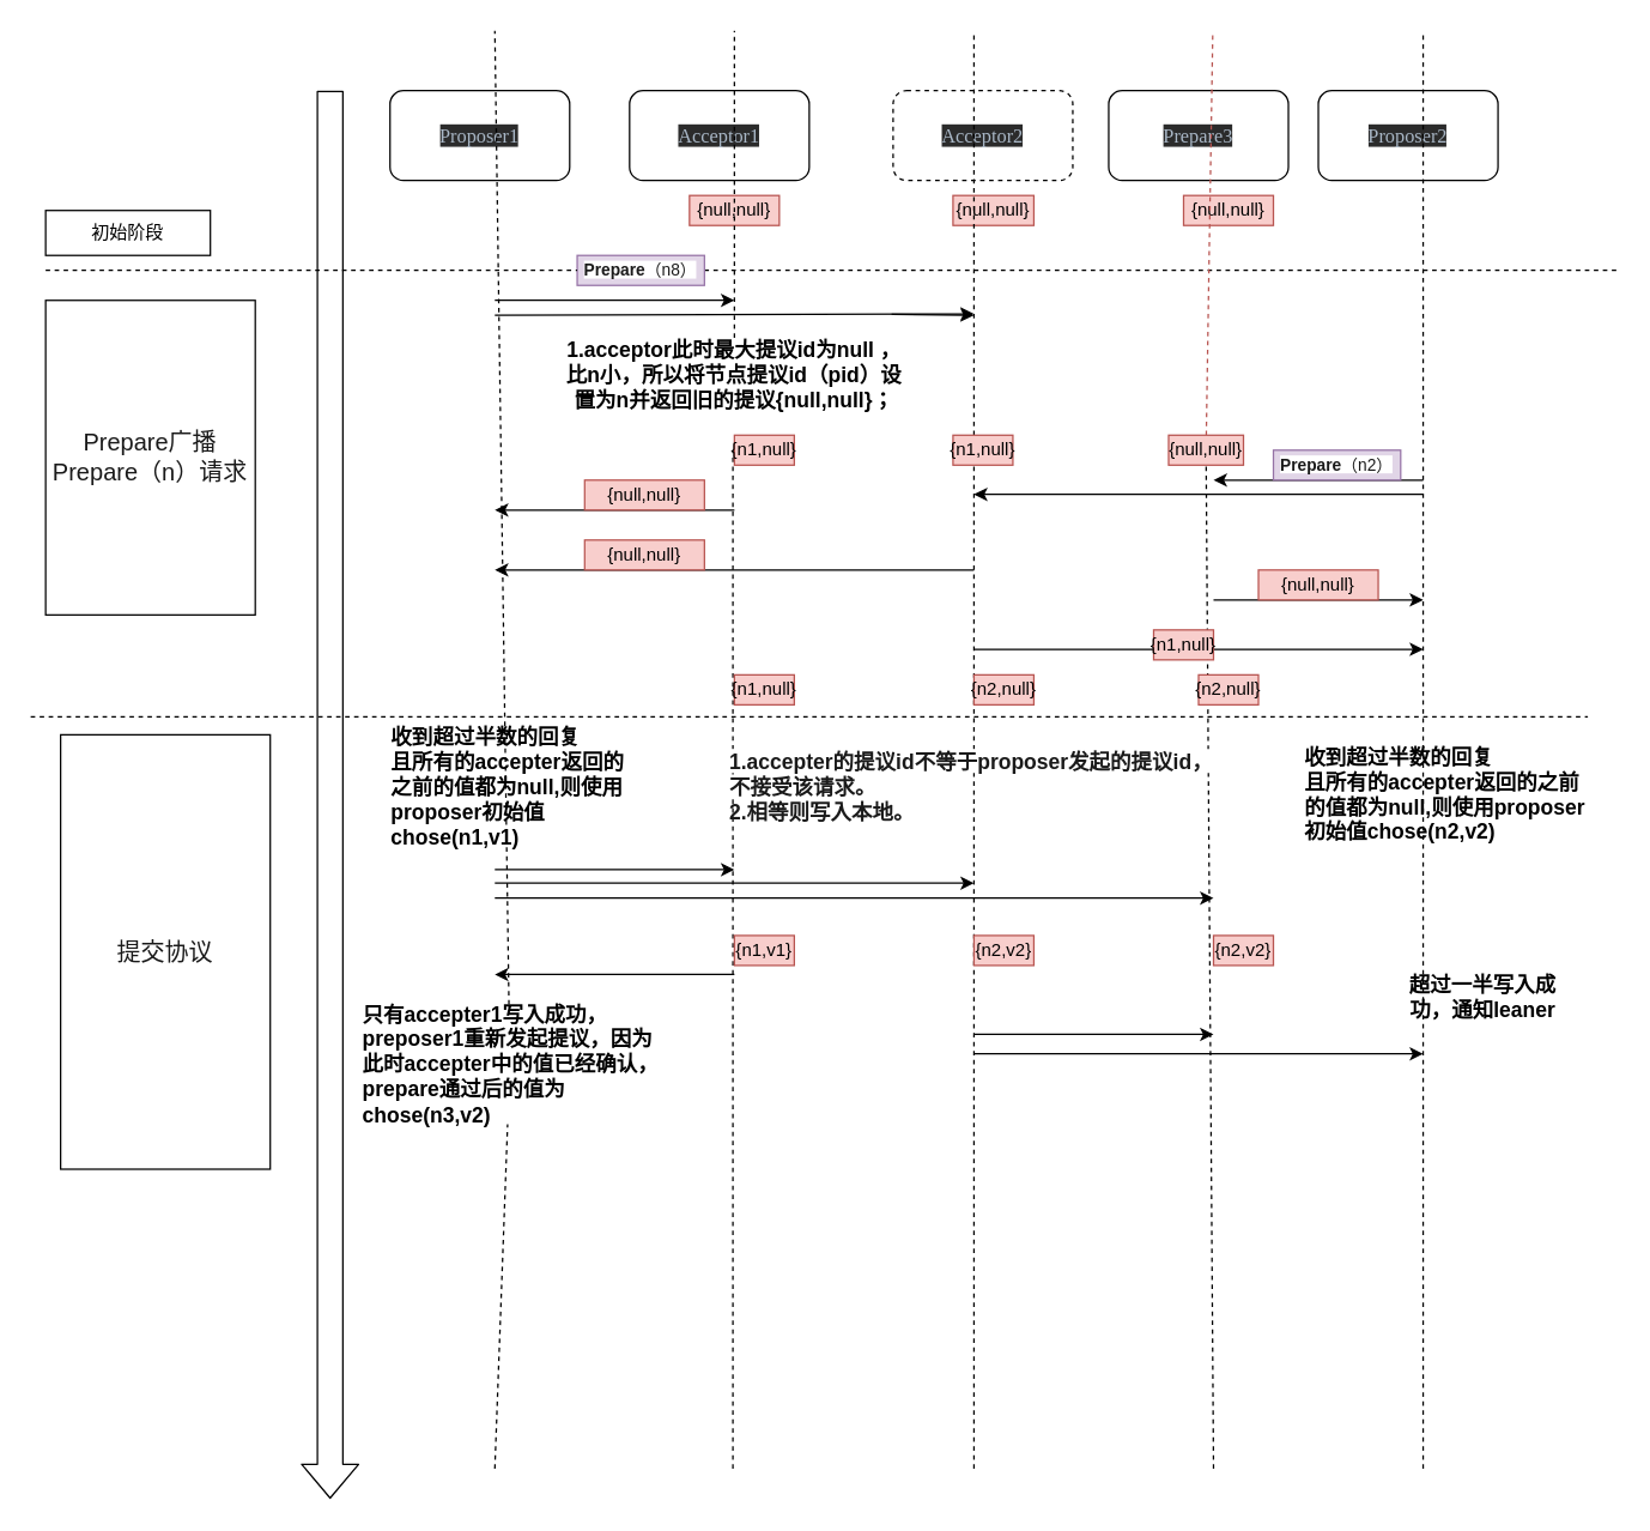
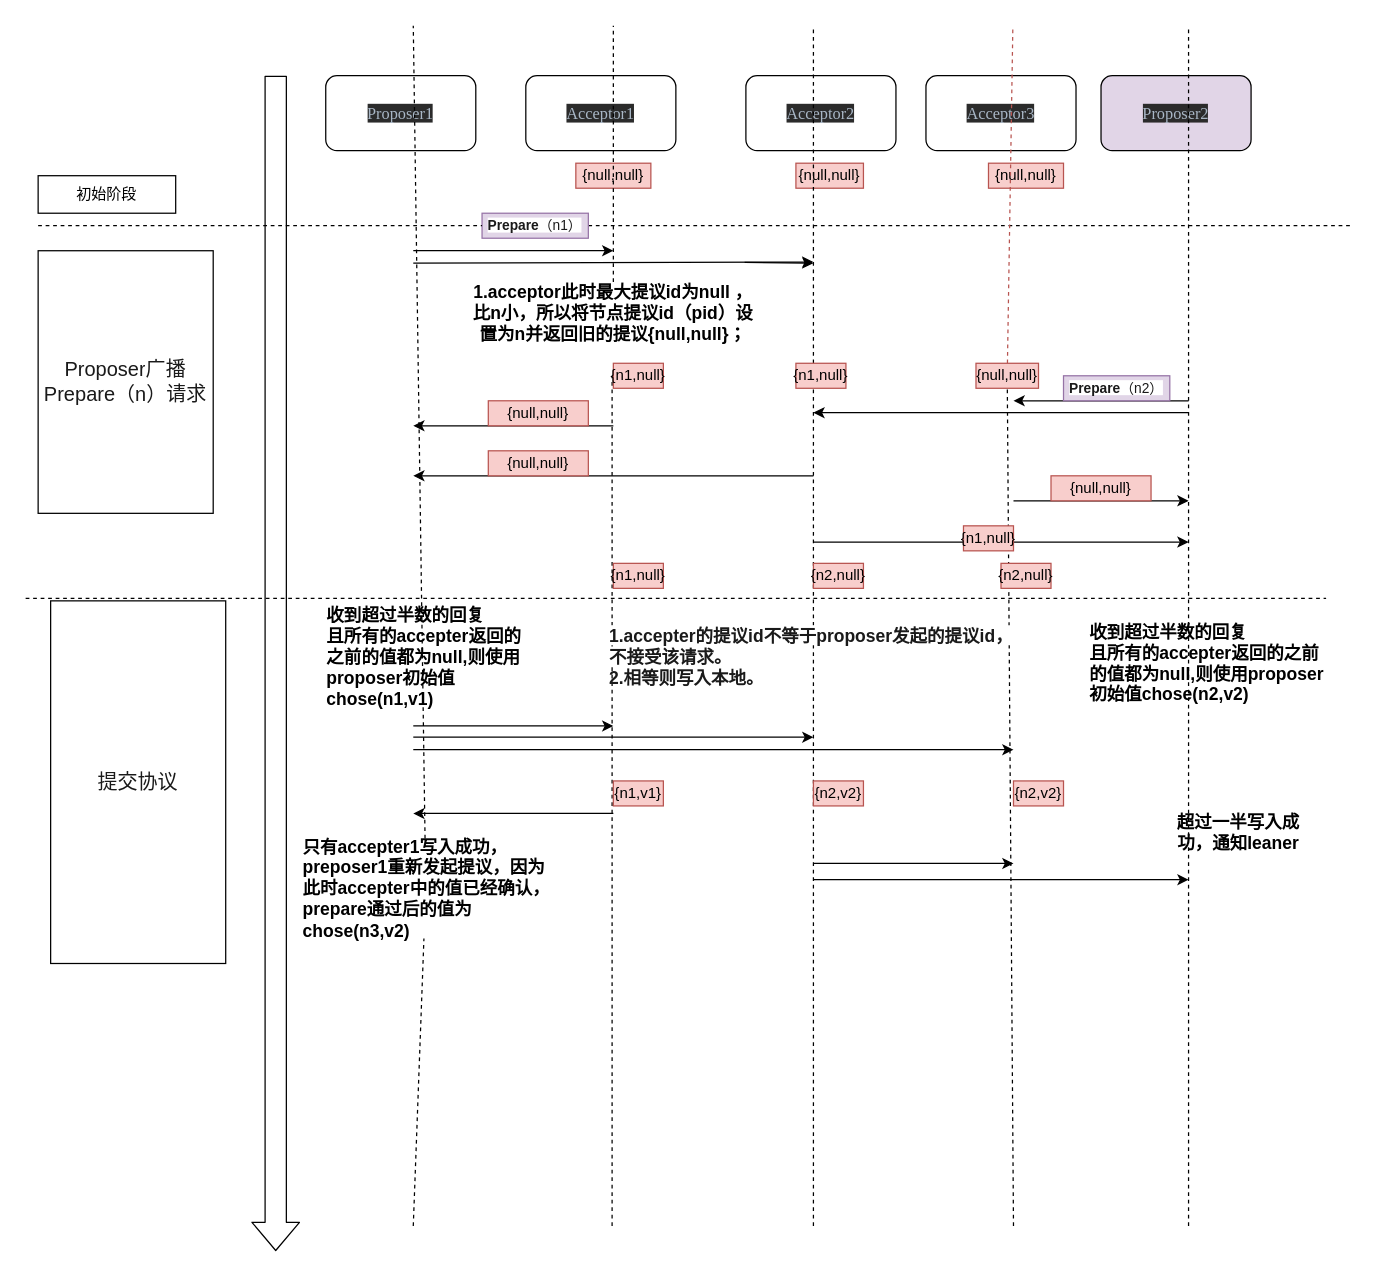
- <mxCell id="4" value="&lt;pre style=&quot;background-color: #2b2b2b ; color: #a9b7c6 ; font-family: &amp;#34;consolas&amp;#34; ; font-size: 9.8pt&quot;&gt;&lt;pre style=&quot;font-family: &amp;#34;consolas&amp;#34; ; font-size: 9.8pt&quot;&gt;Acceptor2&lt;/pre&gt;&lt;/pre&gt;" style="rounded=1;whiteSpace=wrap;html=1;dashed=1;" vertex="1" parent="1"><mxGeometry x="596" y="60" width="120" height="60" as="geometry" /></mxCell>
+ <mxCell id="4" value="&lt;pre style=&quot;background-color: #2b2b2b ; color: #a9b7c6 ; font-family: &amp;#34;consolas&amp;#34; ; font-size: 9.8pt&quot;&gt;&lt;pre style=&quot;font-family: &amp;#34;consolas&amp;#34; ; font-size: 9.8pt&quot;&gt;Acceptor2&lt;/pre&gt;&lt;/pre&gt;" style="rounded=1;whiteSpace=wrap;html=1;" vertex="1" parent="1"><mxGeometry x="596" y="60" width="120" height="60" as="geometry" /></mxCell>
- <mxCell id="7" value="&lt;pre style=&quot;background-color: #2b2b2b ; color: #a9b7c6 ; font-family: &amp;#34;consolas&amp;#34; ; font-size: 9.8pt&quot;&gt;&lt;pre style=&quot;font-family: &amp;#34;consolas&amp;#34; ; font-size: 9.8pt&quot;&gt;Prepare3&lt;/pre&gt;&lt;/pre&gt;" style="rounded=1;whiteSpace=wrap;html=1;" vertex="1" parent="1"><mxGeometry x="740" y="60" width="120" height="60" as="geometry" /></mxCell>
+ <mxCell id="7" value="&lt;pre style=&quot;background-color: #2b2b2b ; color: #a9b7c6 ; font-family: &amp;#34;consolas&amp;#34; ; font-size: 9.8pt&quot;&gt;&lt;pre style=&quot;font-family: &amp;#34;consolas&amp;#34; ; font-size: 9.8pt&quot;&gt;Acceptor3&lt;/pre&gt;&lt;/pre&gt;" style="rounded=1;whiteSpace=wrap;html=1;" vertex="1" parent="1"><mxGeometry x="740" y="60" width="120" height="60" as="geometry" /></mxCell>
- <mxCell id="33" value="&lt;pre style=&quot;background-color: #2b2b2b ; color: #a9b7c6 ; font-family: &amp;#34;consolas&amp;#34; ; font-size: 9.8pt&quot;&gt;Proposer2&lt;/pre&gt;" style="rounded=1;whiteSpace=wrap;html=1;" vertex="1" parent="1"><mxGeometry x="880" y="60" width="120" height="60" as="geometry" /></mxCell>
+ <mxCell id="33" value="&lt;pre style=&quot;background-color: #2b2b2b ; color: #a9b7c6 ; font-family: &amp;#34;consolas&amp;#34; ; font-size: 9.8pt&quot;&gt;Proposer2&lt;/pre&gt;" style="rounded=1;whiteSpace=wrap;html=1;fillColor=#e1d5e7;" vertex="1" parent="1"><mxGeometry x="880" y="60" width="120" height="60" as="geometry" /></mxCell>
- <mxCell id="26" value="&lt;span style=&quot;color: rgb(26 , 26 , 26) ; text-align: left ; background-color: rgb(255 , 255 , 255) ; font-size: 11px&quot;&gt;&lt;b&gt;Prepare&lt;/b&gt;（n8）&lt;/span&gt;" style="text;html=1;strokeColor=#9673a6;fillColor=#e1d5e7;align=center;verticalAlign=middle;whiteSpace=wrap;rounded=0;" vertex="1" parent="1"><mxGeometry x="385" y="170" width="85" height="20" as="geometry" /></mxCell>
+ <mxCell id="26" value="&lt;span style=&quot;color: rgb(26 , 26 , 26) ; text-align: left ; background-color: rgb(255 , 255 , 255) ; font-size: 11px&quot;&gt;&lt;b&gt;Prepare&lt;/b&gt;（n1）&lt;/span&gt;" style="text;html=1;strokeColor=#9673a6;fillColor=#e1d5e7;align=center;verticalAlign=middle;whiteSpace=wrap;rounded=0;" vertex="1" parent="1"><mxGeometry x="385" y="170" width="85" height="20" as="geometry" /></mxCell>
- <mxCell id="12" value="&lt;span style=&quot;color: rgb(26 , 26 , 26) ; font-family: , &amp;#34;blinkmacsystemfont&amp;#34; , &amp;#34;helvetica neue&amp;#34; , &amp;#34;pingfang sc&amp;#34; , &amp;#34;microsoft yahei&amp;#34; , &amp;#34;source han sans sc&amp;#34; , &amp;#34;noto sans cjk sc&amp;#34; , &amp;#34;wenquanyi micro hei&amp;#34; , sans-serif ; font-size: medium ; text-align: left ; background-color: rgb(255 , 255 , 255)&quot;&gt;Prepare&lt;/span&gt;&lt;span style=&quot;color: rgb(26 , 26 , 26) ; font-family: , &amp;#34;blinkmacsystemfont&amp;#34; , &amp;#34;helvetica neue&amp;#34; , &amp;#34;pingfang sc&amp;#34; , &amp;#34;microsoft yahei&amp;#34; , &amp;#34;source han sans sc&amp;#34; , &amp;#34;noto sans cjk sc&amp;#34; , &amp;#34;wenquanyi micro hei&amp;#34; , sans-serif ; font-size: medium ; text-align: left ; background-color: rgb(255 , 255 , 255)&quot;&gt;广播Prepare（n）请求&lt;/span&gt;" style="rounded=0;whiteSpace=wrap;html=1;" vertex="1" parent="1"><mxGeometry x="30" y="200" width="140" height="210" as="geometry" /></mxCell>
+ <mxCell id="12" value="&lt;span style=&quot;color: rgb(26 , 26 , 26) ; font-family: , &amp;#34;blinkmacsystemfont&amp;#34; , &amp;#34;helvetica neue&amp;#34; , &amp;#34;pingfang sc&amp;#34; , &amp;#34;microsoft yahei&amp;#34; , &amp;#34;source han sans sc&amp;#34; , &amp;#34;noto sans cjk sc&amp;#34; , &amp;#34;wenquanyi micro hei&amp;#34; , sans-serif ; font-size: medium ; text-align: left ; background-color: rgb(255 , 255 , 255)&quot;&gt;Proposer&lt;/span&gt;&lt;span style=&quot;color: rgb(26 , 26 , 26) ; font-family: , &amp;#34;blinkmacsystemfont&amp;#34; , &amp;#34;helvetica neue&amp;#34; , &amp;#34;pingfang sc&amp;#34; , &amp;#34;microsoft yahei&amp;#34; , &amp;#34;source han sans sc&amp;#34; , &amp;#34;noto sans cjk sc&amp;#34; , &amp;#34;wenquanyi micro hei&amp;#34; , sans-serif ; font-size: medium ; text-align: left ; background-color: rgb(255 , 255 , 255)&quot;&gt;广播Prepare（n）请求&lt;/span&gt;" style="rounded=0;whiteSpace=wrap;html=1;" vertex="1" parent="1"><mxGeometry x="30" y="200" width="140" height="210" as="geometry" /></mxCell>
- <mxCell id="32" value="&lt;div style=&quot;text-align: left&quot;&gt;&lt;font color=&quot;#1a1a1a&quot; size=&quot;3&quot;&gt;&lt;span style=&quot;background-color: rgb(255 , 255 , 255)&quot;&gt;提交协议&lt;/span&gt;&lt;/font&gt;&lt;/div&gt;" style="rounded=0;whiteSpace=wrap;html=1;" vertex="1" parent="1"><mxGeometry x="40" y="490" width="140" height="290" as="geometry" /></mxCell>
+ <mxCell id="32" value="&lt;div style=&quot;text-align: left&quot;&gt;&lt;font color=&quot;#1a1a1a&quot; size=&quot;3&quot;&gt;&lt;span style=&quot;background-color: rgb(255 , 255 , 255)&quot;&gt;提交协议&lt;/span&gt;&lt;/font&gt;&lt;/div&gt;" style="rounded=0;whiteSpace=wrap;html=1;" vertex="1" parent="1"><mxGeometry x="40" y="480" width="140" height="290" as="geometry" /></mxCell>
